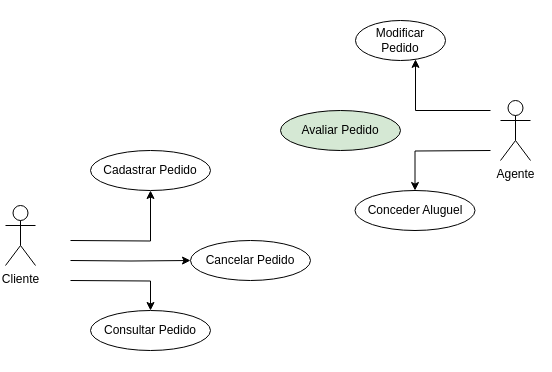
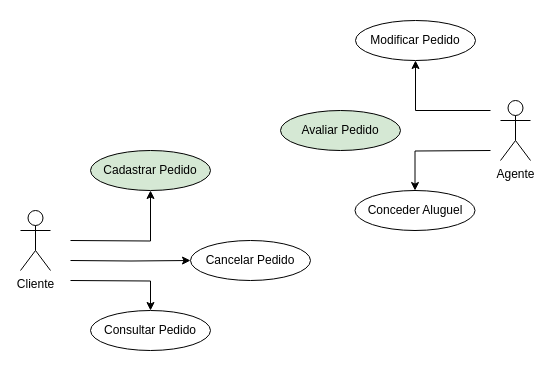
- <mxCell id="13" value="Modificar Pedido" style="ellipse;whiteSpace=wrap;html=1;" vertex="1" parent="1"><mxGeometry x="355" y="20" width="90" height="40" as="geometry" /></mxCell>
+ <mxCell id="13" value="Modificar Pedido" style="ellipse;whiteSpace=wrap;html=1;" vertex="1" parent="1"><mxGeometry x="355" y="20" width="120" height="40" as="geometry" /></mxCell>
- <mxCell id="6" value="Cadastrar Pedido" style="ellipse;whiteSpace=wrap;html=1;" vertex="1" parent="1"><mxGeometry x="90" y="150" width="120" height="40" as="geometry" /></mxCell>
+ <mxCell id="6" value="Cadastrar Pedido" style="ellipse;whiteSpace=wrap;html=1;fillColor=#d5e8d4;" vertex="1" parent="1"><mxGeometry x="90" y="150" width="120" height="40" as="geometry" /></mxCell>
- <mxCell id="5" value="Cliente&lt;br&gt;" style="shape=umlActor;verticalLabelPosition=bottom;verticalAlign=top;html=1;outlineConnect=0;" vertex="1" parent="1"><mxGeometry x="5" y="205" width="30" height="60" as="geometry" /></mxCell>
+ <mxCell id="5" value="Cliente&lt;br&gt;" style="shape=umlActor;verticalLabelPosition=bottom;verticalAlign=top;html=1;outlineConnect=0;" vertex="1" parent="1"><mxGeometry x="20" y="210" width="30" height="60" as="geometry" /></mxCell>
